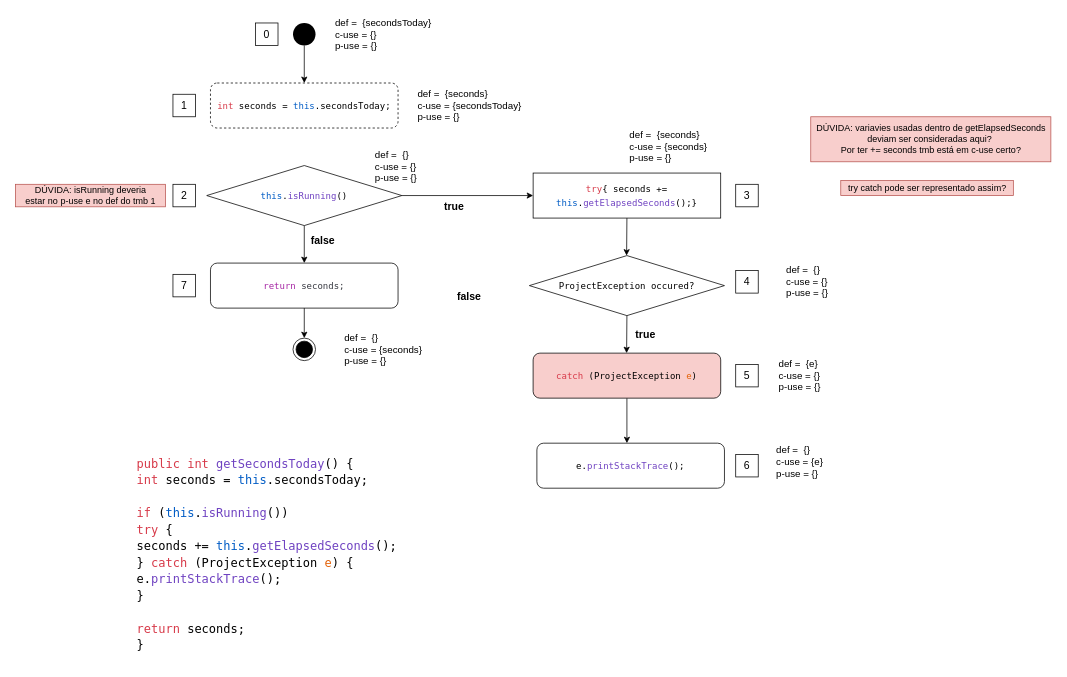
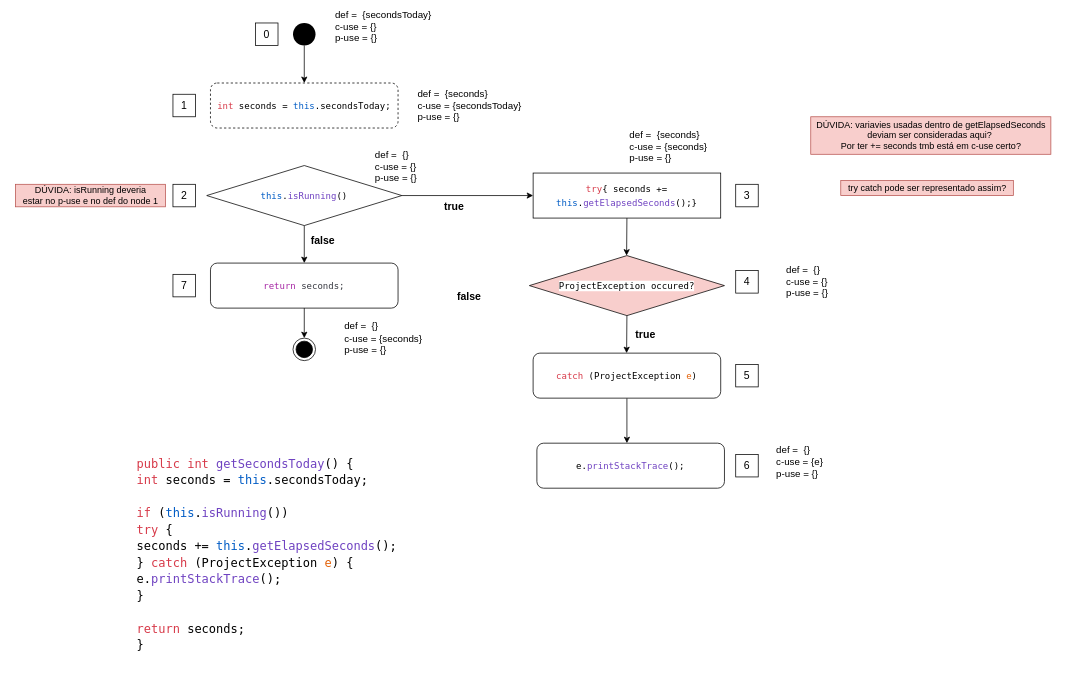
- <mxCell id="11" value="&lt;div style=&quot;text-align: left&quot;&gt;&lt;span style=&quot;font-size: 13px&quot;&gt;def =&amp;nbsp; {secondsToday}&lt;/span&gt;&lt;/div&gt;&lt;font style=&quot;font-size: 13px&quot;&gt;&lt;div style=&quot;text-align: left&quot;&gt;&lt;span&gt;c-use = {}&lt;/span&gt;&lt;/div&gt;&lt;div style=&quot;text-align: left&quot;&gt;&lt;span&gt;p-use = {}&lt;/span&gt;&lt;/div&gt;&lt;/font&gt;" style="text;html=1;align=center;verticalAlign=middle;resizable=0;points=[];autosize=1;strokeColor=none;fillColor=none;fontSize=12;" vertex="1" parent="1"><mxGeometry x="440" y="20" width="140" height="50" as="geometry" /></mxCell>
+ <mxCell id="11" value="&lt;div style=&quot;text-align: left&quot;&gt;&lt;span style=&quot;font-size: 13px&quot;&gt;def =&amp;nbsp; {secondsToday}&lt;/span&gt;&lt;/div&gt;&lt;font style=&quot;font-size: 13px&quot;&gt;&lt;div style=&quot;text-align: left&quot;&gt;&lt;span&gt;c-use = {}&lt;/span&gt;&lt;/div&gt;&lt;div style=&quot;text-align: left&quot;&gt;&lt;span&gt;p-use = {}&lt;/span&gt;&lt;/div&gt;&lt;/font&gt;" style="text;html=1;align=center;verticalAlign=middle;resizable=0;points=[];autosize=1;strokeColor=none;fillColor=none;fontSize=12;" vertex="1" parent="1"><mxGeometry x="440" y="10" width="140" height="50" as="geometry" /></mxCell>
- <mxCell id="26" value="DÚVIDA: variavies usadas dentro de getElapsedSeconds&lt;br&gt;deviam ser consideradas aqui?&amp;nbsp;&lt;br&gt;Por ter += seconds tmb está em c-use certo?" style="text;html=1;align=center;verticalAlign=middle;resizable=0;points=[];autosize=1;strokeColor=#b85450;fillColor=#f8cecc;fontSize=12;" vertex="1" parent="1"><mxGeometry x="1080" y="155" width="320" height="60" as="geometry" /></mxCell>
+ <mxCell id="26" value="DÚVIDA: variavies usadas dentro de getElapsedSeconds&lt;br&gt;deviam ser consideradas aqui?&amp;nbsp;&lt;br&gt;Por ter += seconds tmb está em c-use certo?" style="text;html=1;align=center;verticalAlign=middle;resizable=0;points=[];autosize=1;strokeColor=#b85450;fillColor=#f8cecc;fontSize=12;" vertex="1" parent="1"><mxGeometry x="1080" y="155" width="320" height="50" as="geometry" /></mxCell>
- <mxCell id="25" value="DÚVIDA: isRunning deveria &lt;br&gt;estar no p-use e no def do tmb 1" style="text;html=1;align=center;verticalAlign=middle;resizable=0;points=[];autosize=1;strokeColor=#b85450;fillColor=#f8cecc;fontSize=12;" vertex="1" parent="1"><mxGeometry x="20" y="245" width="200" height="30" as="geometry" /></mxCell>
+ <mxCell id="25" value="DÚVIDA: isRunning deveria &lt;br&gt;estar no p-use e no def do node 1" style="text;html=1;align=center;verticalAlign=middle;resizable=0;points=[];autosize=1;strokeColor=#b85450;fillColor=#f8cecc;fontSize=12;" vertex="1" parent="1"><mxGeometry x="20" y="245" width="200" height="30" as="geometry" /></mxCell>
- <mxCell id="33" value="&lt;div style=&quot;color: rgb(56 , 58 , 66) ; font-family: &amp;#34;jetbrainsmono nerd font mono&amp;#34; , monospace , &amp;#34;consolas&amp;#34; , &amp;#34;courier new&amp;#34; , monospace ; line-height: 18px&quot;&gt;&lt;span style=&quot;color: rgb(0 , 0 , 0) ; font-family: &amp;#34;droid sans mono&amp;#34; , &amp;#34;monospace&amp;#34; , monospace ; text-align: left ; background-color: rgb(255 , 255 , 255)&quot;&gt;&lt;font style=&quot;font-size: 12px&quot;&gt;ProjectException occured?&lt;/font&gt;&lt;/span&gt;&lt;br&gt;&lt;/div&gt;" style="rhombus;whiteSpace=wrap;html=1;" vertex="1" parent="1"><mxGeometry x="705" y="340" width="260" height="80" as="geometry" /></mxCell>
+ <mxCell id="33" value="&lt;div style=&quot;color: rgb(56 , 58 , 66) ; font-family: &amp;#34;jetbrainsmono nerd font mono&amp;#34; , monospace , &amp;#34;consolas&amp;#34; , &amp;#34;courier new&amp;#34; , monospace ; line-height: 18px&quot;&gt;&lt;span style=&quot;color: rgb(0 , 0 , 0) ; font-family: &amp;#34;droid sans mono&amp;#34; , &amp;#34;monospace&amp;#34; , monospace ; text-align: left ; background-color: rgb(255 , 255 , 255)&quot;&gt;&lt;font style=&quot;font-size: 12px&quot;&gt;ProjectException occured?&lt;/font&gt;&lt;/span&gt;&lt;br&gt;&lt;/div&gt;" style="rhombus;whiteSpace=wrap;html=1;fillColor=#f8cecc;" vertex="1" parent="1"><mxGeometry x="705" y="340" width="260" height="80" as="geometry" /></mxCell>
- <mxCell id="22" value="&lt;div style=&quot;text-align: left&quot;&gt;&lt;span style=&quot;font-size: 13px&quot;&gt;def =&amp;nbsp; {}&lt;/span&gt;&lt;/div&gt;&lt;font style=&quot;font-size: 13px&quot;&gt;&lt;div style=&quot;text-align: left&quot;&gt;&lt;span&gt;c-use = {seconds}&lt;/span&gt;&lt;/div&gt;&lt;div style=&quot;text-align: left&quot;&gt;&lt;span&gt;p-use = {}&lt;/span&gt;&lt;/div&gt;&lt;/font&gt;" style="text;html=1;align=center;verticalAlign=middle;resizable=0;points=[];autosize=1;strokeColor=none;fillColor=none;fontSize=12;" vertex="1" parent="1"><mxGeometry x="450" y="440" width="120" height="50" as="geometry" /></mxCell>
+ <mxCell id="22" value="&lt;div style=&quot;text-align: left&quot;&gt;&lt;span style=&quot;font-size: 13px&quot;&gt;def =&amp;nbsp; {}&lt;/span&gt;&lt;/div&gt;&lt;font style=&quot;font-size: 13px&quot;&gt;&lt;div style=&quot;text-align: left&quot;&gt;&lt;span&gt;c-use = {seconds}&lt;/span&gt;&lt;/div&gt;&lt;div style=&quot;text-align: left&quot;&gt;&lt;span&gt;p-use = {}&lt;/span&gt;&lt;/div&gt;&lt;/font&gt;" style="text;html=1;align=center;verticalAlign=middle;resizable=0;points=[];autosize=1;strokeColor=none;fillColor=none;fontSize=12;" vertex="1" parent="1"><mxGeometry x="450" y="425" width="120" height="50" as="geometry" /></mxCell>
- <mxCell id="30" value="&lt;div style=&quot;color: rgb(56 , 58 , 66) ; font-family: &amp;#34;jetbrainsmono nerd font mono&amp;#34; , monospace , &amp;#34;consolas&amp;#34; , &amp;#34;courier new&amp;#34; , monospace ; line-height: 18px&quot;&gt;&lt;div style=&quot;font-family: &amp;#34;jetbrainsmono nerd font mono&amp;#34; , monospace , &amp;#34;consolas&amp;#34; , &amp;#34;courier new&amp;#34; , monospace ; line-height: 18px&quot;&gt;&lt;div style=&quot;color: rgb(0 , 0 , 0) ; font-family: &amp;#34;droid sans mono&amp;#34; , &amp;#34;monospace&amp;#34; , monospace&quot;&gt;&lt;span style=&quot;color: rgb(215 , 58 , 73)&quot;&gt;catch&amp;nbsp;&lt;/span&gt;(ProjectException&amp;nbsp;&lt;span style=&quot;color: rgb(227 , 98 , 9)&quot;&gt;e&lt;/span&gt;)&lt;br&gt;&lt;/div&gt;&lt;/div&gt;&lt;/div&gt;" style="rounded=1;whiteSpace=wrap;html=1;align=center;fillColor=#f8cecc;" vertex="1" parent="1"><mxGeometry x="710" y="470" width="250" height="60" as="geometry" /></mxCell>
+ <mxCell id="30" value="&lt;div style=&quot;color: rgb(56 , 58 , 66) ; font-family: &amp;#34;jetbrainsmono nerd font mono&amp;#34; , monospace , &amp;#34;consolas&amp;#34; , &amp;#34;courier new&amp;#34; , monospace ; line-height: 18px&quot;&gt;&lt;div style=&quot;font-family: &amp;#34;jetbrainsmono nerd font mono&amp;#34; , monospace , &amp;#34;consolas&amp;#34; , &amp;#34;courier new&amp;#34; , monospace ; line-height: 18px&quot;&gt;&lt;div style=&quot;color: rgb(0 , 0 , 0) ; font-family: &amp;#34;droid sans mono&amp;#34; , &amp;#34;monospace&amp;#34; , monospace&quot;&gt;&lt;span style=&quot;color: rgb(215 , 58 , 73)&quot;&gt;catch&amp;nbsp;&lt;/span&gt;(ProjectException&amp;nbsp;&lt;span style=&quot;color: rgb(227 , 98 , 9)&quot;&gt;e&lt;/span&gt;)&lt;br&gt;&lt;/div&gt;&lt;/div&gt;&lt;/div&gt;" style="rounded=1;whiteSpace=wrap;html=1;align=center;" vertex="1" parent="1"><mxGeometry x="710" y="470" width="250" height="60" as="geometry" /></mxCell>
- <mxCell id="37" value="&lt;div style=&quot;text-align: left&quot;&gt;&lt;span style=&quot;font-size: 13px&quot;&gt;def =&amp;nbsp; {e}&lt;/span&gt;&lt;/div&gt;&lt;font style=&quot;font-size: 13px&quot;&gt;&lt;div style=&quot;text-align: left&quot;&gt;&lt;span&gt;c-use = {}&lt;/span&gt;&lt;/div&gt;&lt;div style=&quot;text-align: left&quot;&gt;&lt;span&gt;p-use = {}&lt;/span&gt;&lt;/div&gt;&lt;/font&gt;" style="text;html=1;align=center;verticalAlign=middle;resizable=0;points=[];autosize=1;strokeColor=none;fillColor=none;fontSize=12;" vertex="1" parent="1"><mxGeometry x="1030" y="475" width="70" height="50" as="geometry" /></mxCell>
